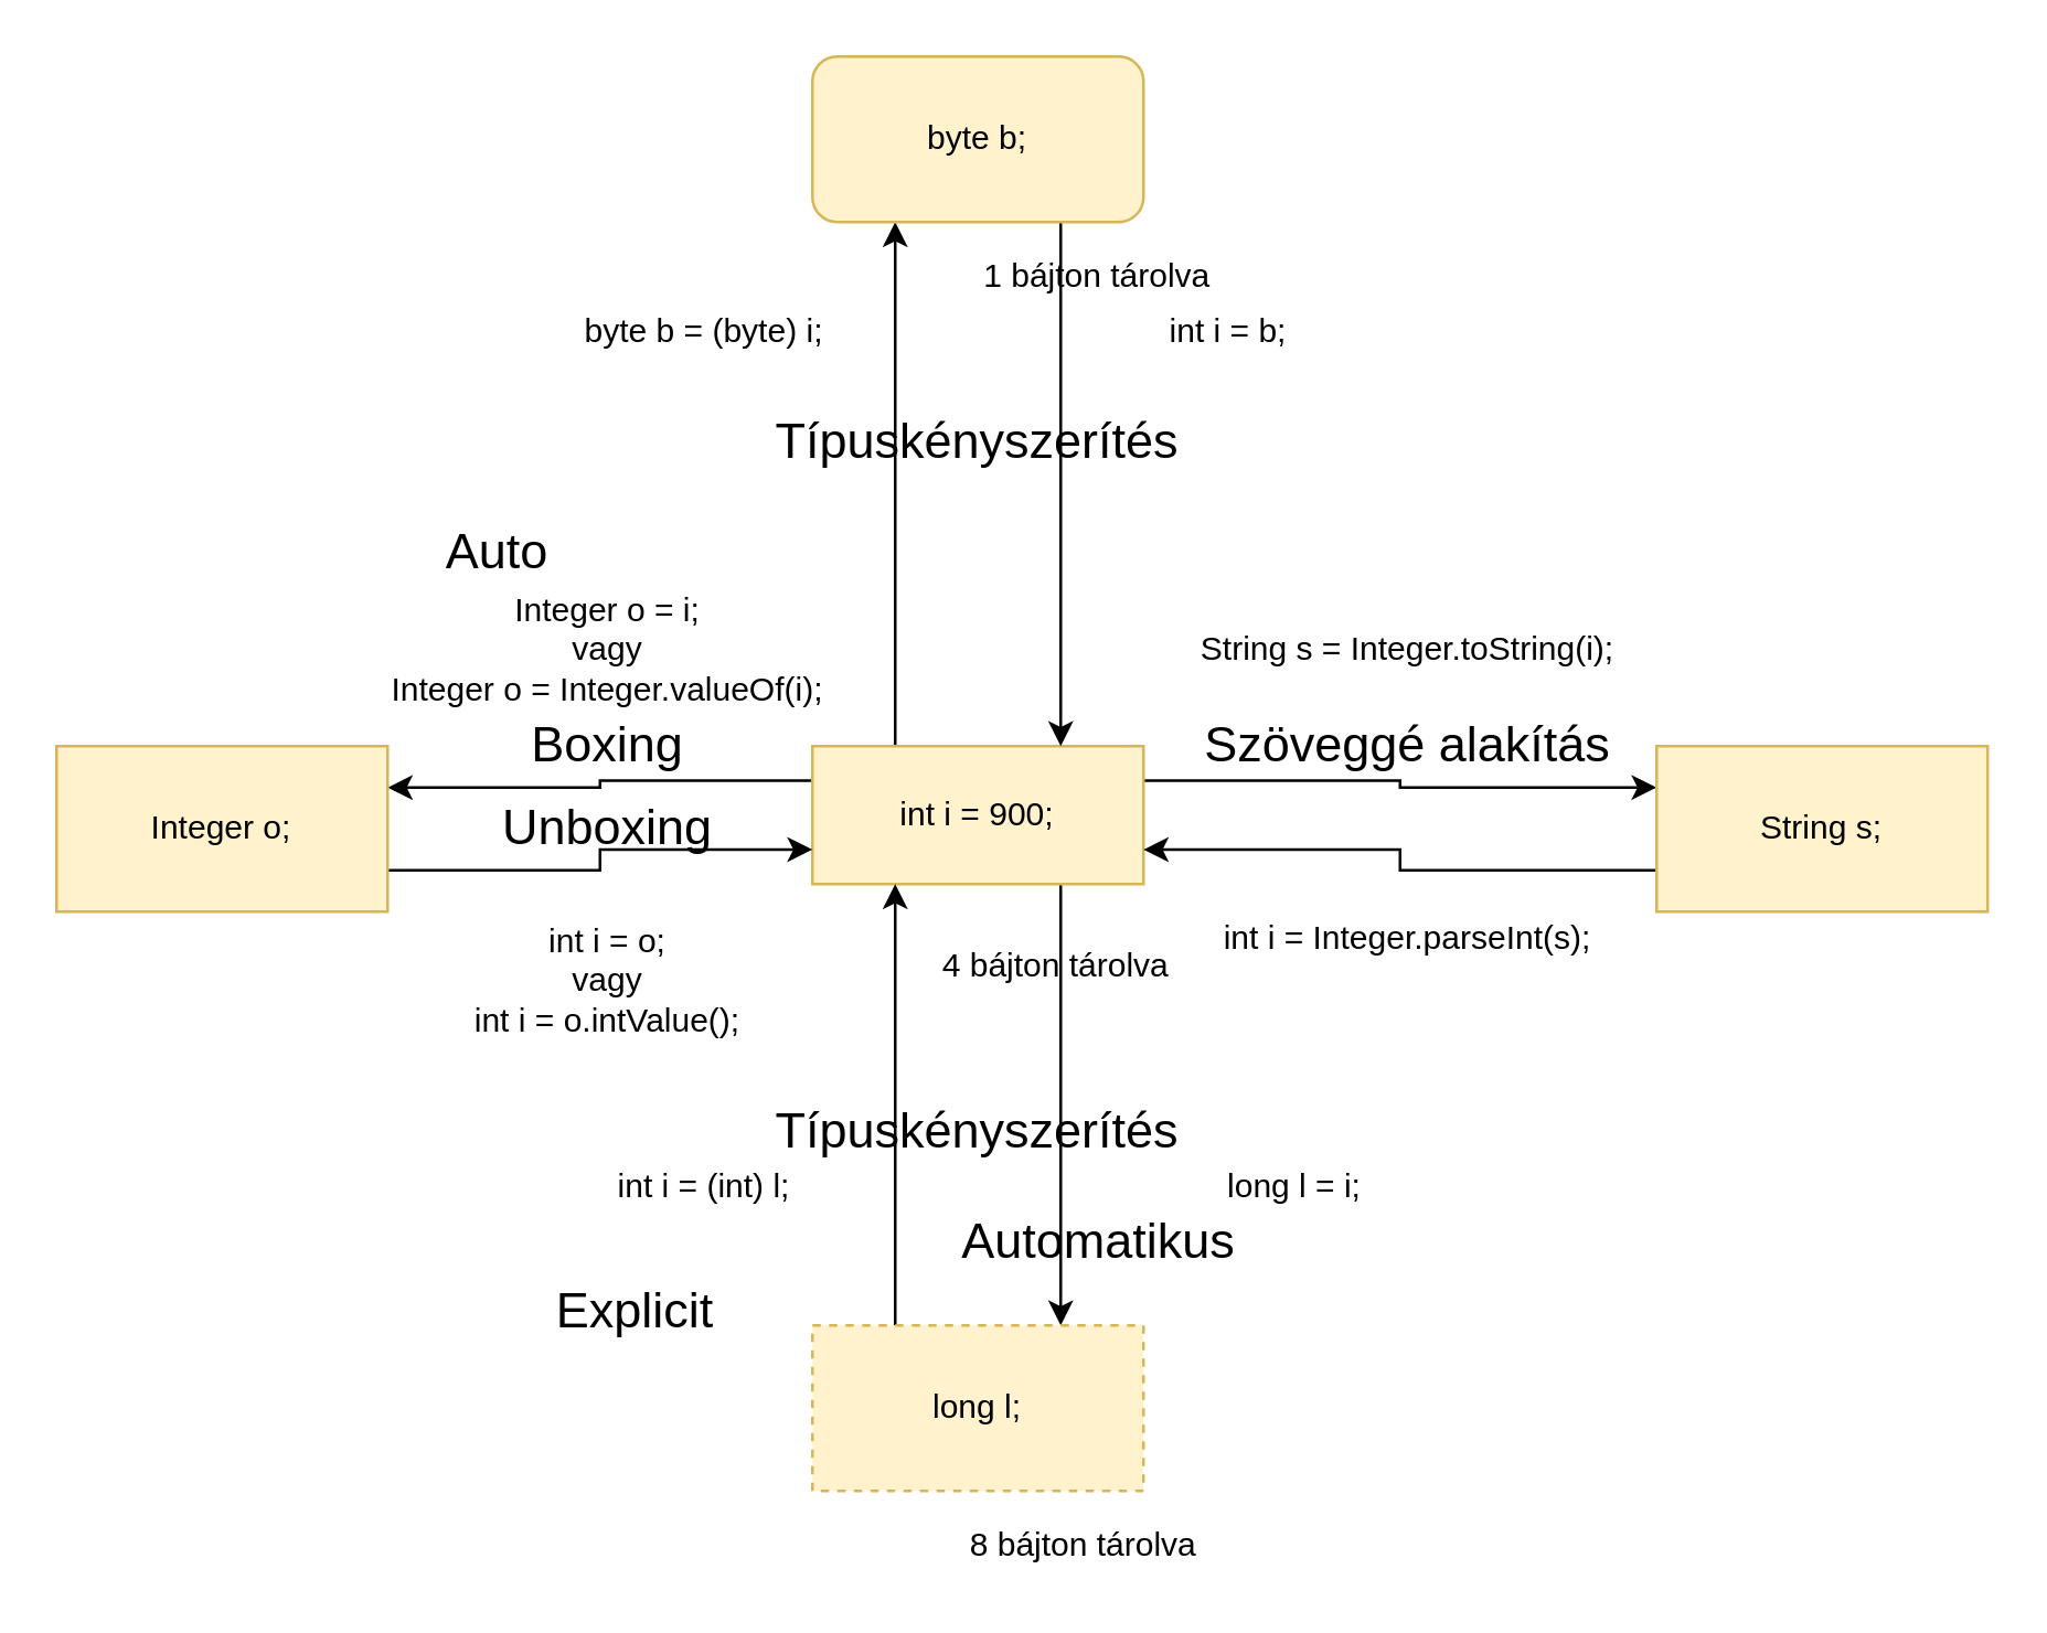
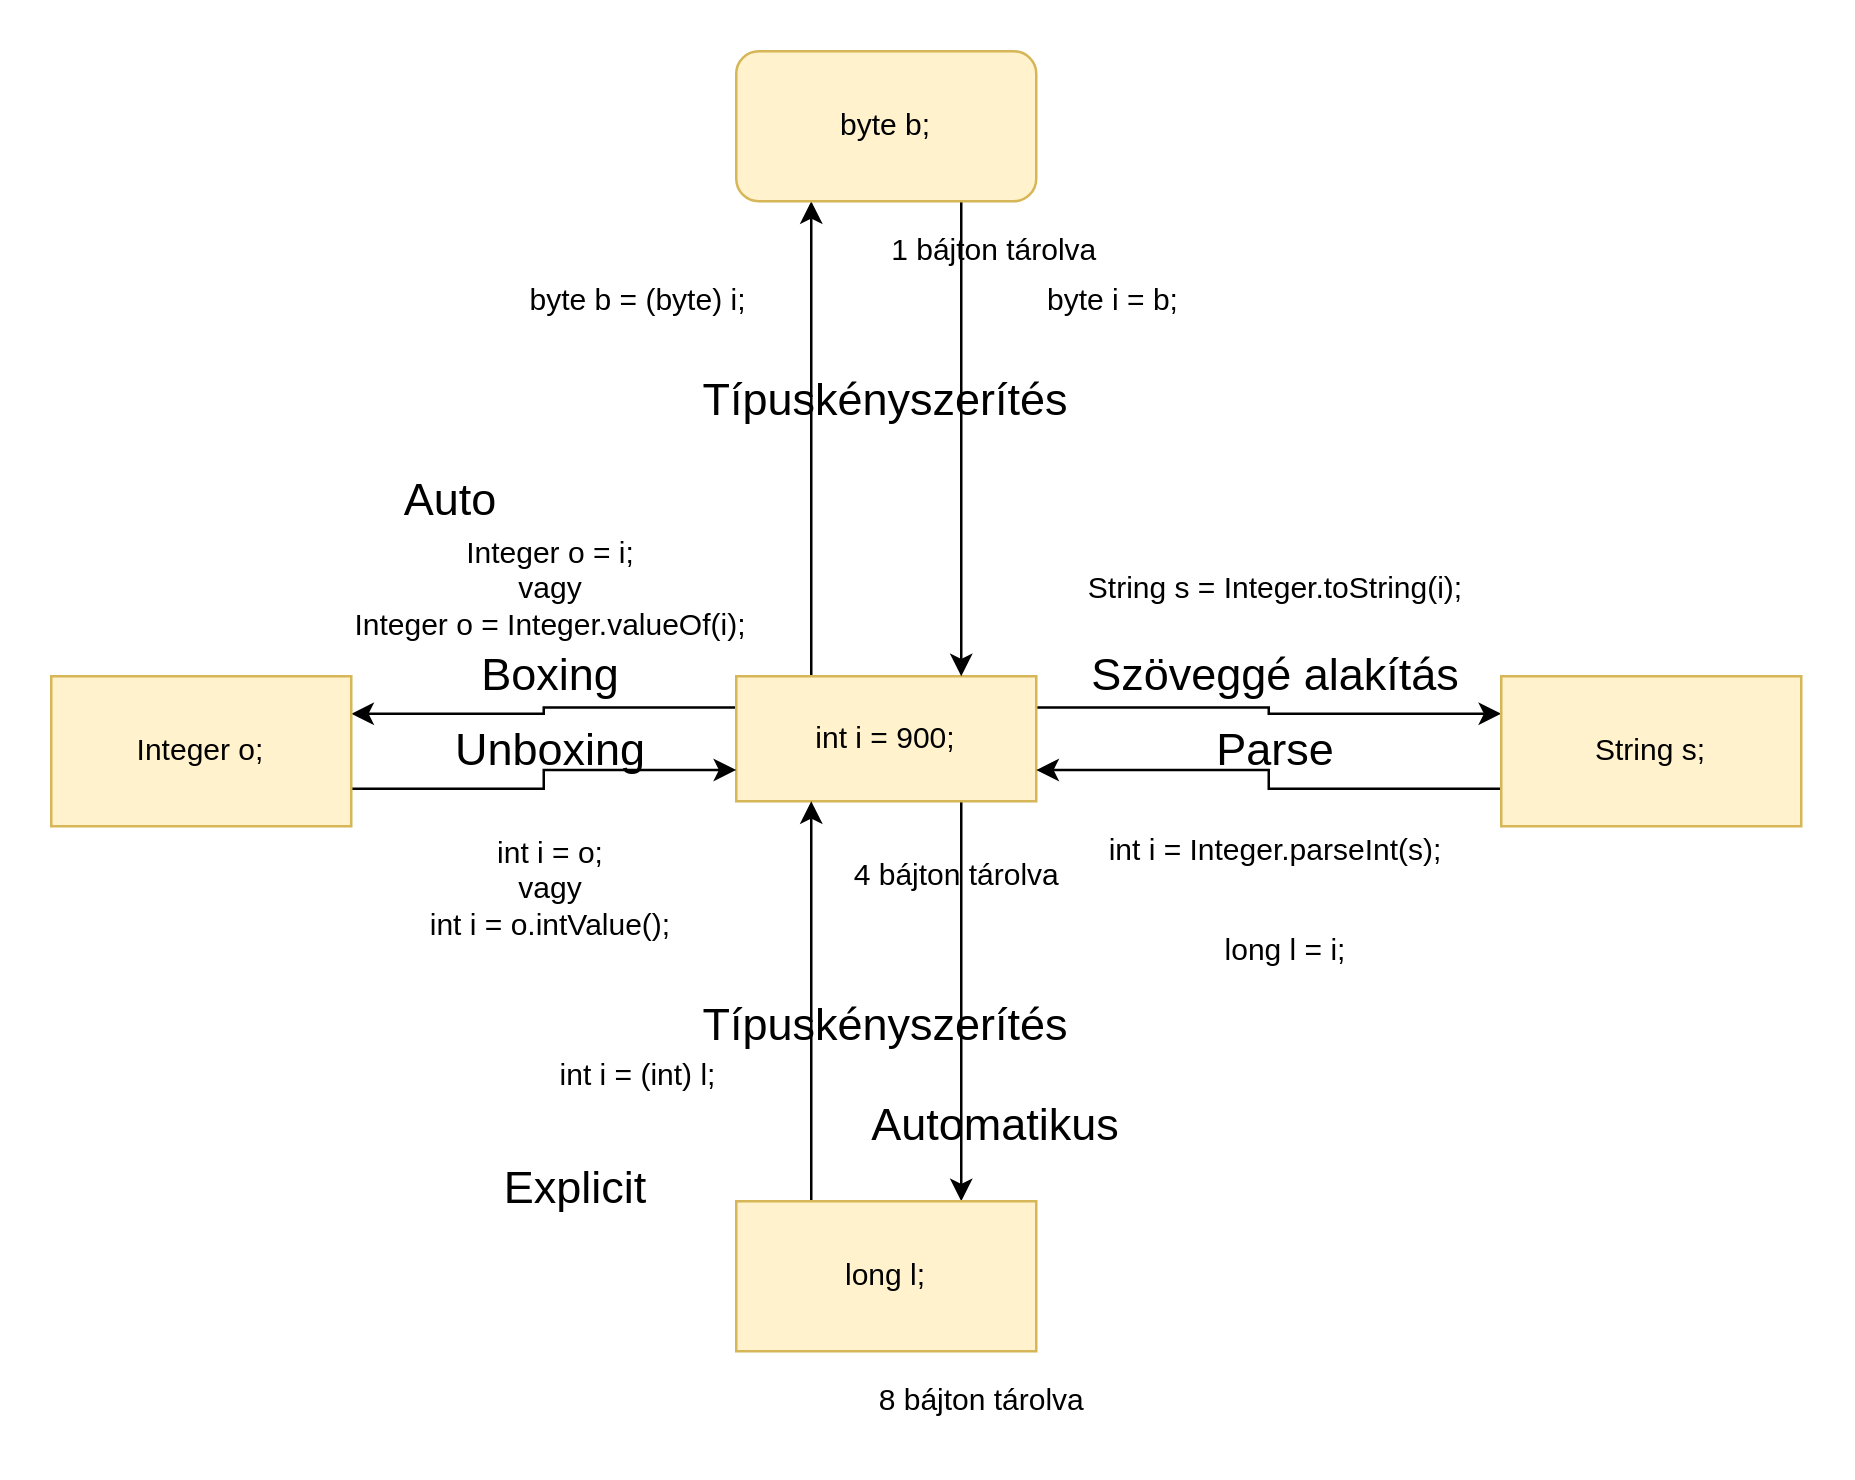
- <mxCell id="18" value="int i = b;" style="text;html=1;strokeColor=none;fillColor=none;align=center;verticalAlign=middle;whiteSpace=wrap;rounded=0;" parent="1" vertex="1"><mxGeometry x="390" y="110" width="110" height="20" as="geometry" /></mxCell>
+ <mxCell id="18" value="byte i = b;" style="text;html=1;strokeColor=none;fillColor=none;align=center;verticalAlign=middle;whiteSpace=wrap;rounded=0;" parent="1" vertex="1"><mxGeometry x="390" y="110" width="110" height="20" as="geometry" /></mxCell>
+ <mxCell id="31" value="&lt;font style=&quot;font-size: 18px&quot;&gt;Parse&lt;/font&gt;" style="text;html=1;strokeColor=none;fillColor=none;align=center;verticalAlign=middle;whiteSpace=wrap;rounded=0;" parent="1" vertex="1"><mxGeometry x="420" y="290" width="180" height="20" as="geometry" /></mxCell>
- <mxCell id="22" value="long l = i;" style="text;html=1;strokeColor=none;fillColor=none;align=center;verticalAlign=middle;whiteSpace=wrap;rounded=0;" parent="1" vertex="1"><mxGeometry x="414" y="420" width="110" height="20" as="geometry" /></mxCell>
+ <mxCell id="22" value="long l = i;" style="text;html=1;strokeColor=none;fillColor=none;align=center;verticalAlign=middle;whiteSpace=wrap;rounded=0;" parent="1" vertex="1"><mxGeometry x="459" y="370" width="110" height="20" as="geometry" /></mxCell>
- <mxCell id="20" value="long l;" style="rounded=0;whiteSpace=wrap;html=1;fillColor=#fff2cc;strokeColor=#d6b656;dashed=1;" parent="1" vertex="1"><mxGeometry x="294" y="480" width="120" height="60" as="geometry" /></mxCell>
+ <mxCell id="20" value="long l;" style="rounded=0;whiteSpace=wrap;html=1;fillColor=#fff2cc;strokeColor=#d6b656;" parent="1" vertex="1"><mxGeometry x="294" y="480" width="120" height="60" as="geometry" /></mxCell>
